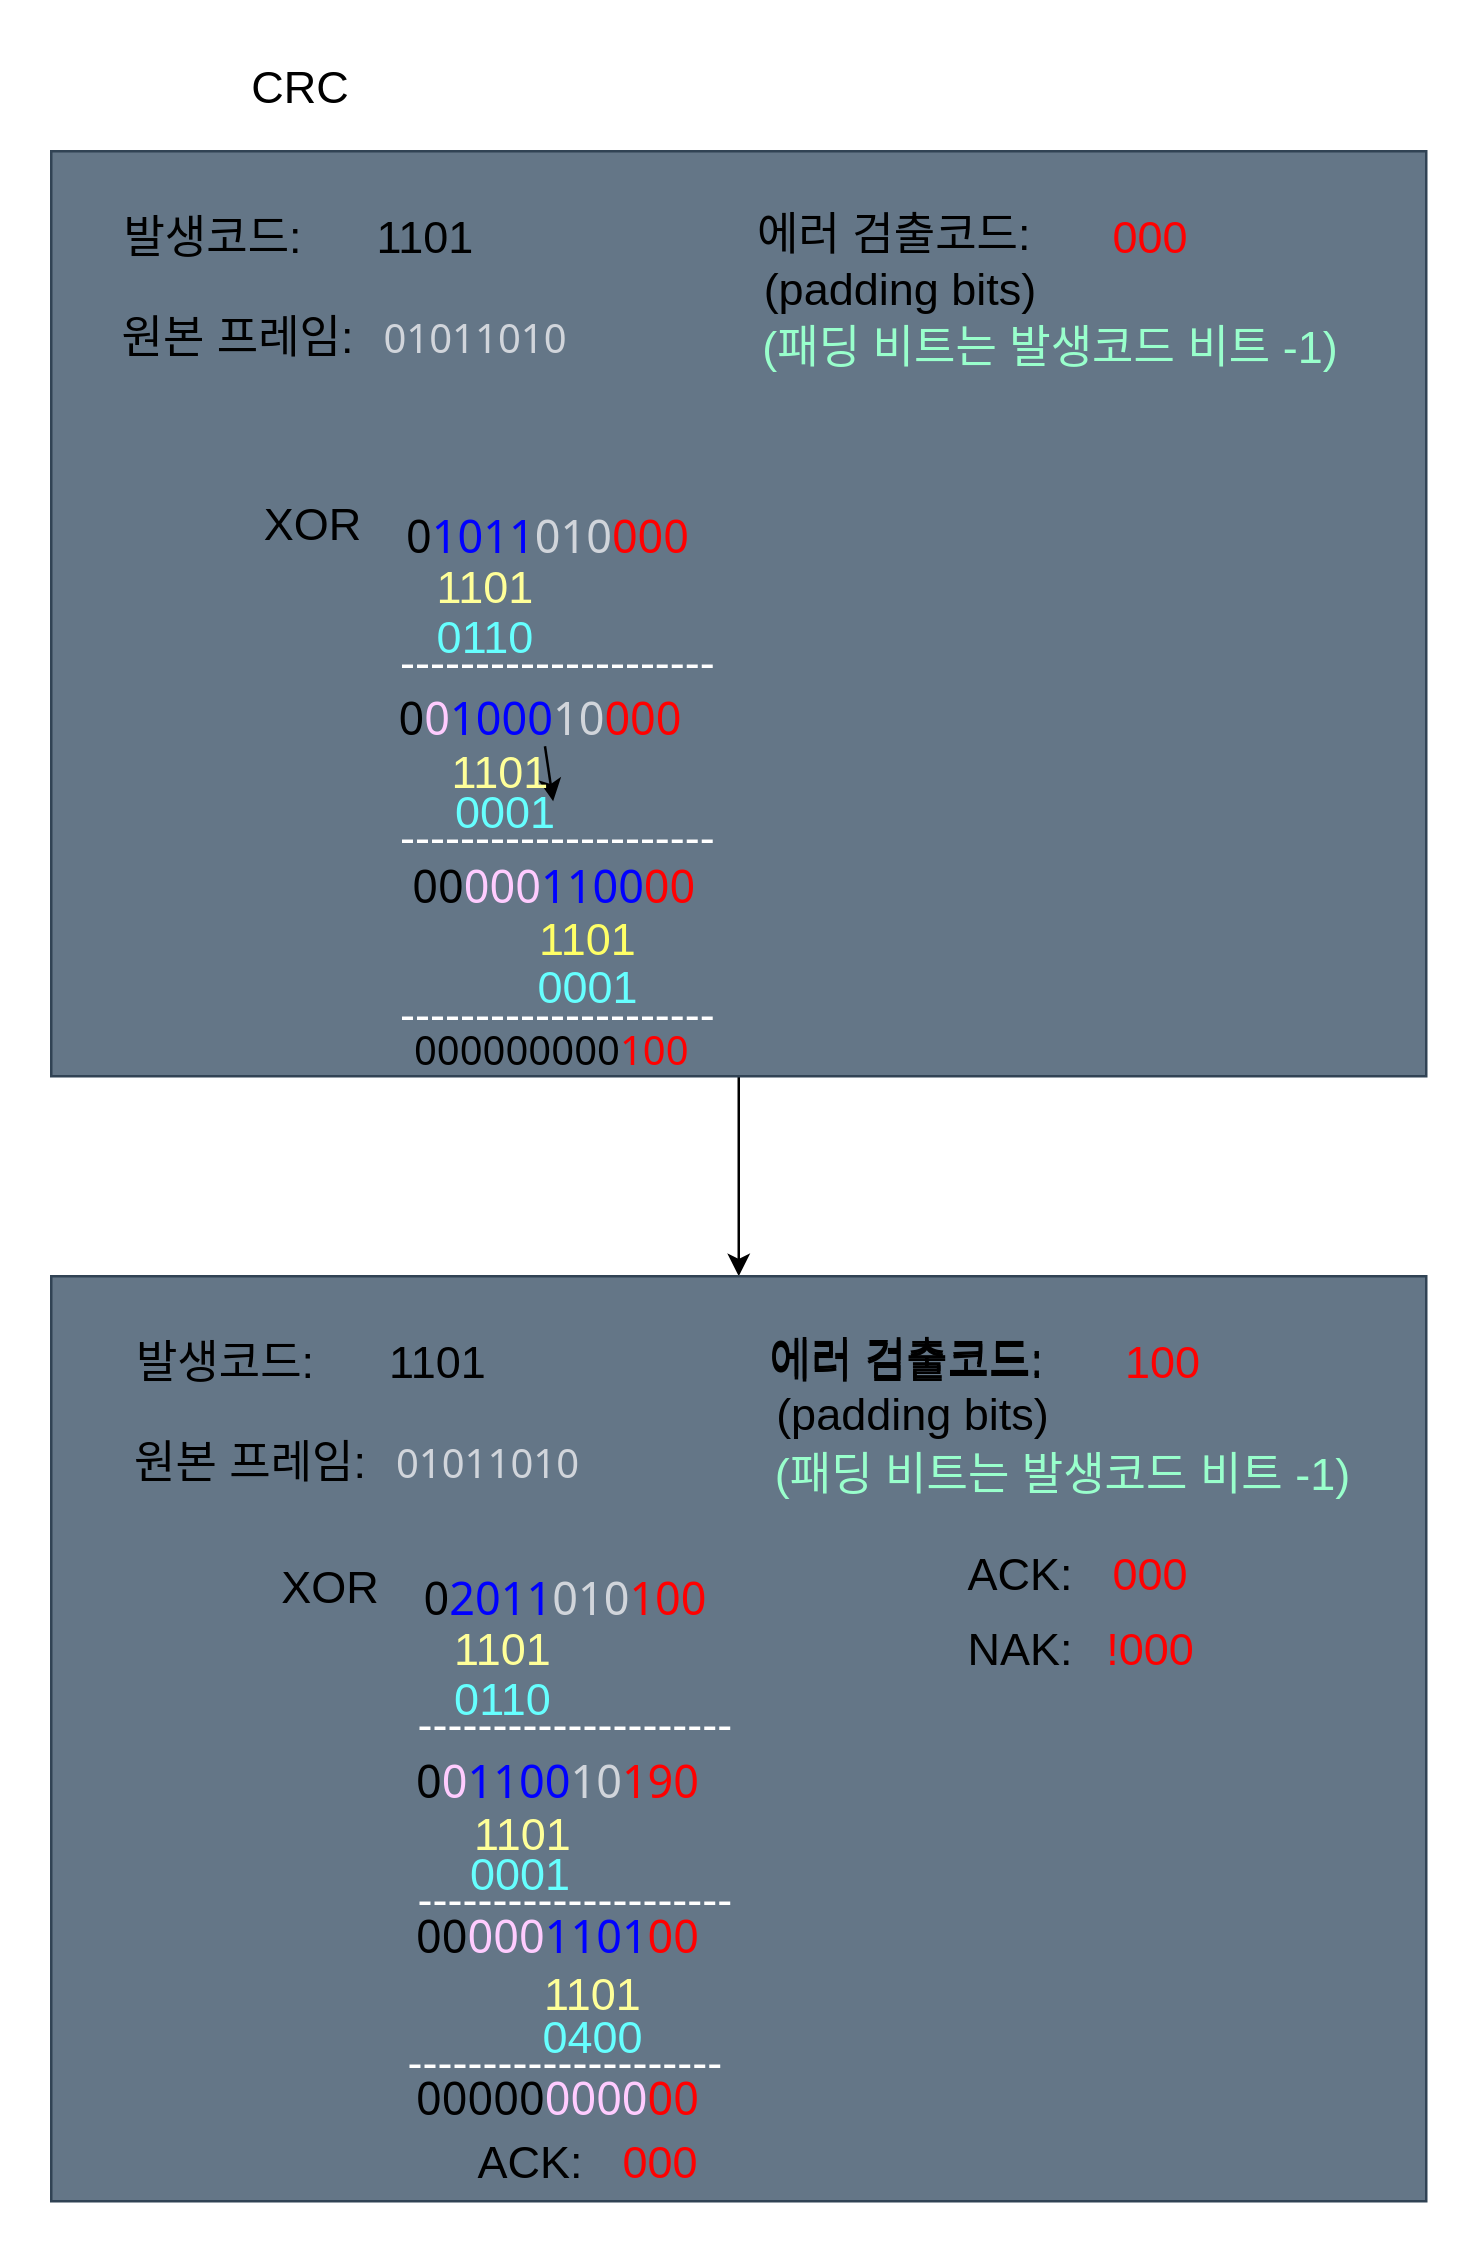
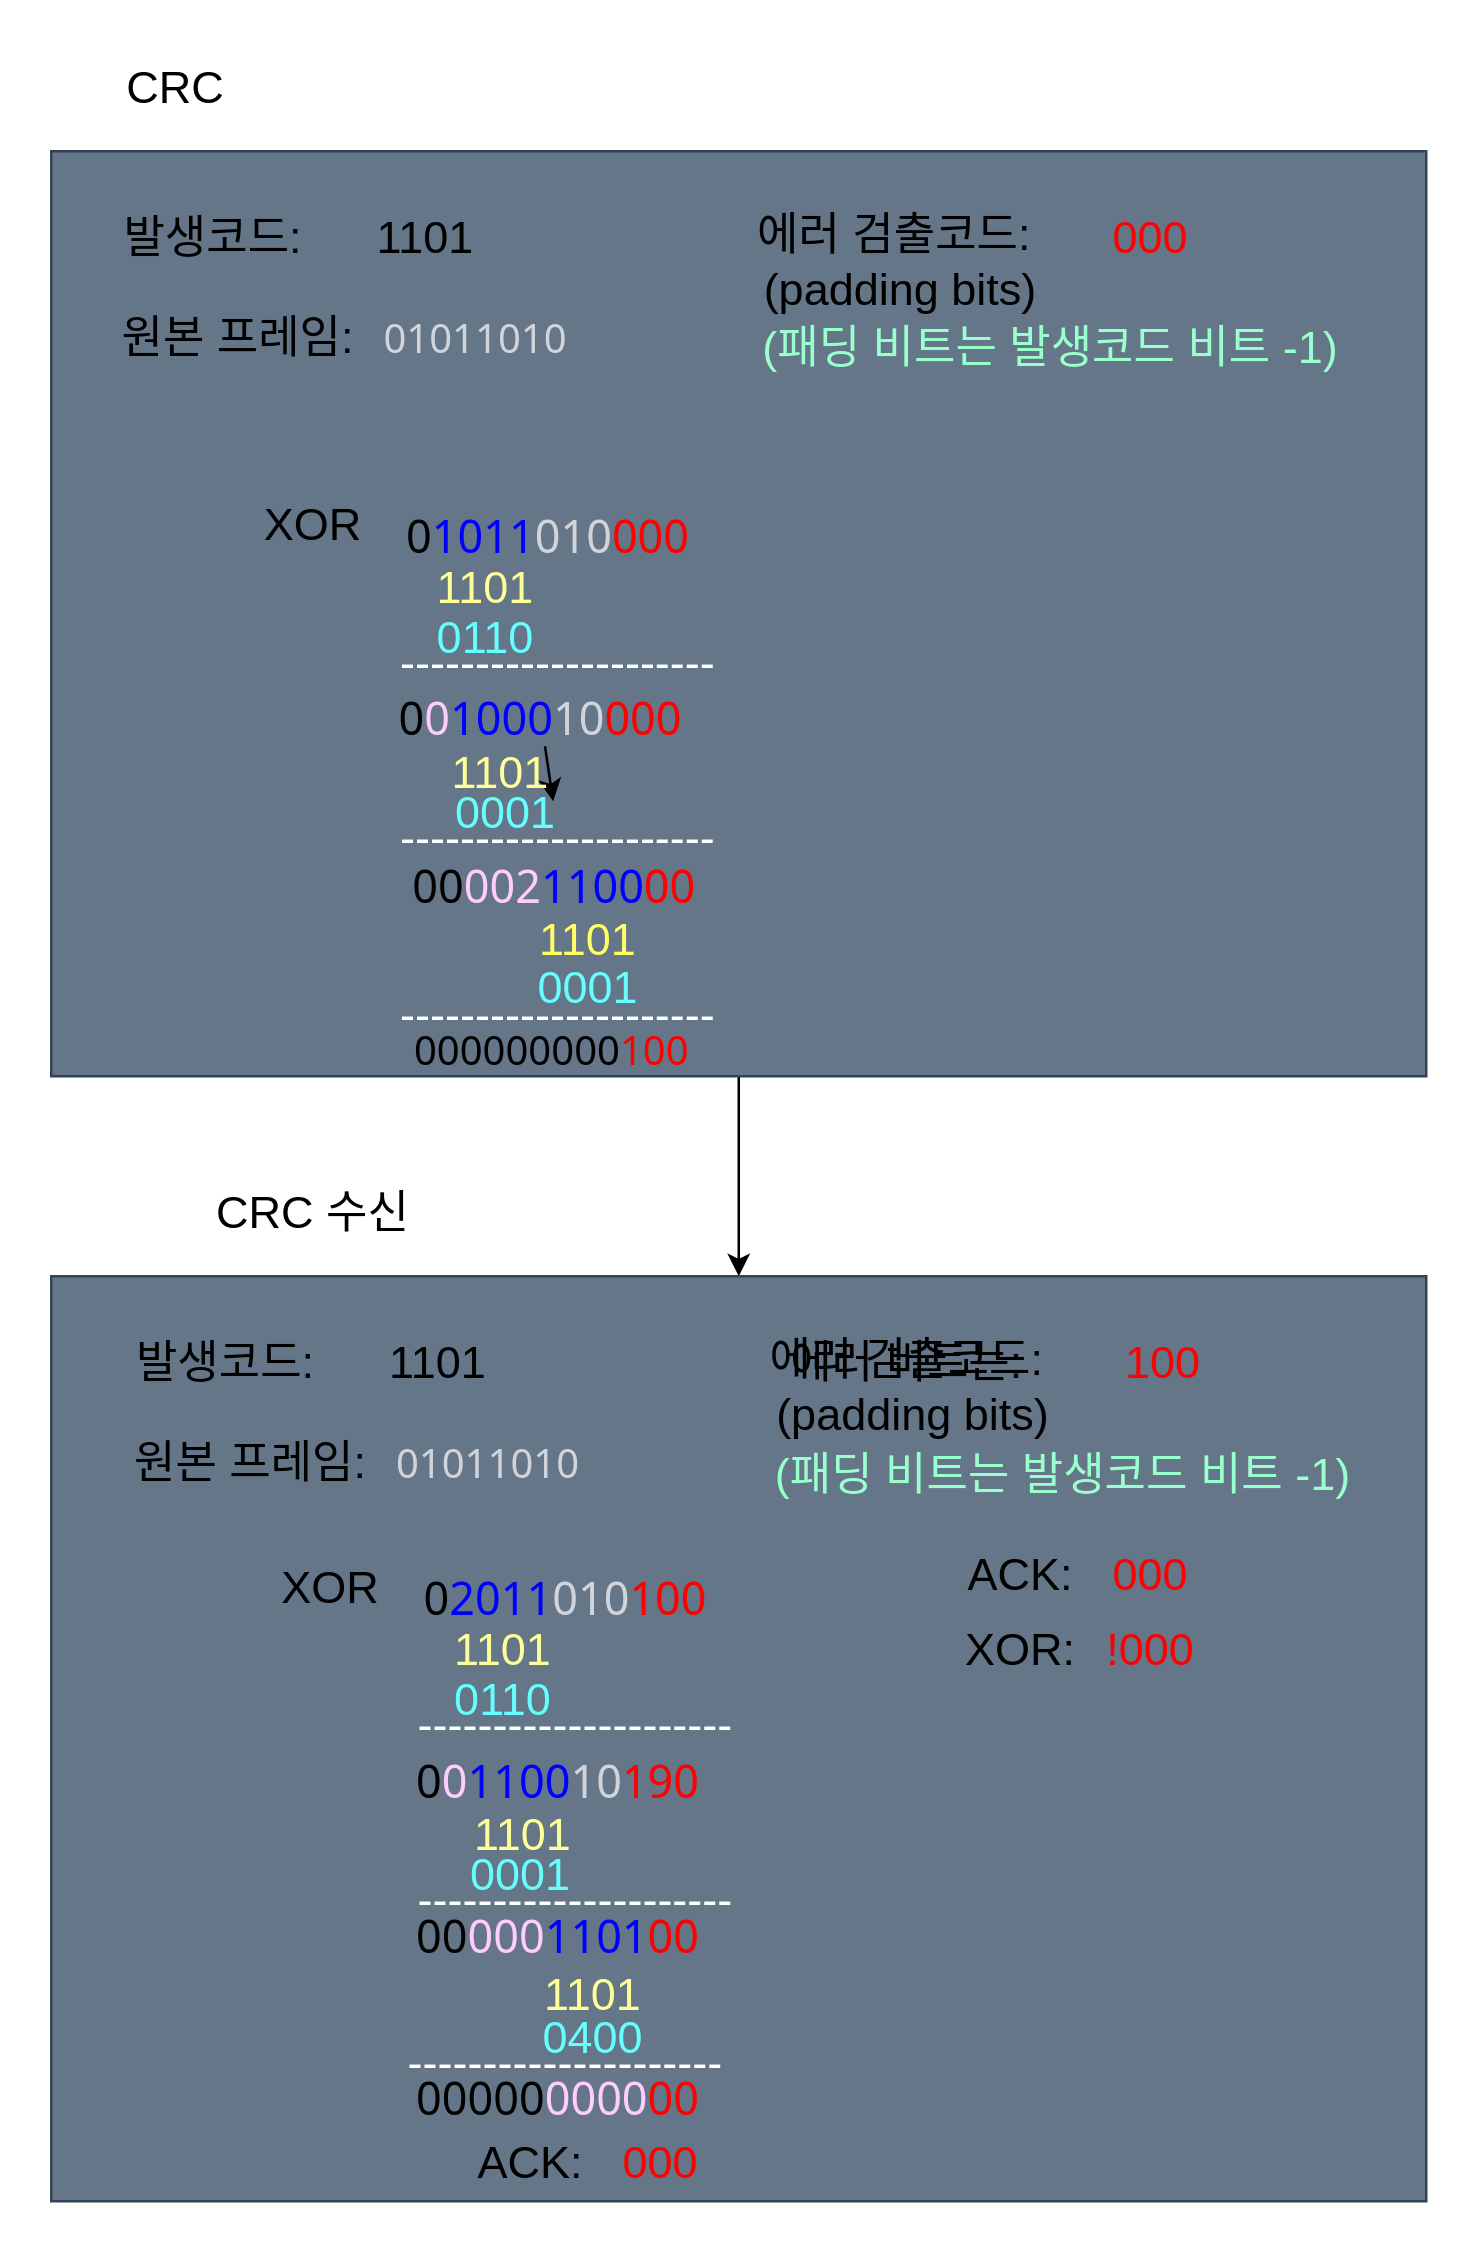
- <mxCell id="2" value="&lt;font style=&quot;font-size: 18px;&quot;&gt;CRC&lt;/font&gt;" style="text;html=1;strokeColor=none;fillColor=none;align=center;verticalAlign=middle;whiteSpace=wrap;rounded=0;" vertex="1" parent="1"><mxGeometry x="90" y="20" width="60" height="30" as="geometry" /></mxCell>
+ <mxCell id="2" value="&lt;font style=&quot;font-size: 18px;&quot;&gt;CRC&lt;/font&gt;" style="text;html=1;strokeColor=none;fillColor=none;align=center;verticalAlign=middle;whiteSpace=wrap;rounded=0;" vertex="1" parent="1"><mxGeometry x="40" y="20" width="60" height="30" as="geometry" /></mxCell>
- <mxCell id="22" value="&lt;font style=&quot;font-size: 18px;&quot;&gt;&lt;span style=&quot;font-family: Söhne, ui-sans-serif, system-ui, -apple-system, &amp;quot;Segoe UI&amp;quot;, Roboto, Ubuntu, Cantarell, &amp;quot;Noto Sans&amp;quot;, sans-serif, &amp;quot;Helvetica Neue&amp;quot;, Arial, &amp;quot;Apple Color Emoji&amp;quot;, &amp;quot;Segoe UI Emoji&amp;quot;, &amp;quot;Segoe UI Symbol&amp;quot;, &amp;quot;Noto Color Emoji&amp;quot;; text-align: start;&quot;&gt;&lt;font style=&quot;font-size: 18px;&quot; color=&quot;#000000&quot;&gt;00&lt;/font&gt;&lt;font color=&quot;#ffccff&quot; style=&quot;font-size: 18px;&quot;&gt;000&lt;/font&gt;&lt;font color=&quot;#0000ff&quot; style=&quot;font-size: 18px;&quot;&gt;1&lt;/font&gt;&lt;/span&gt;&lt;span style=&quot;font-family: Söhne, ui-sans-serif, system-ui, -apple-system, &amp;quot;Segoe UI&amp;quot;, Roboto, Ubuntu, Cantarell, &amp;quot;Noto Sans&amp;quot;, sans-serif, &amp;quot;Helvetica Neue&amp;quot;, Arial, &amp;quot;Apple Color Emoji&amp;quot;, &amp;quot;Segoe UI Emoji&amp;quot;, &amp;quot;Segoe UI Symbol&amp;quot;, &amp;quot;Noto Color Emoji&amp;quot;; text-align: start;&quot;&gt;&lt;font style=&quot;font-size: 18px;&quot; color=&quot;#0000ff&quot;&gt;10&lt;/font&gt;&lt;/span&gt;&lt;span style=&quot;font-family: Söhne, ui-sans-serif, system-ui, -apple-system, &amp;quot;Segoe UI&amp;quot;, Roboto, Ubuntu, Cantarell, &amp;quot;Noto Sans&amp;quot;, sans-serif, &amp;quot;Helvetica Neue&amp;quot;, Arial, &amp;quot;Apple Color Emoji&amp;quot;, &amp;quot;Segoe UI Emoji&amp;quot;, &amp;quot;Segoe UI Symbol&amp;quot;, &amp;quot;Noto Color Emoji&amp;quot;; text-align: start;&quot;&gt;&lt;font style=&quot;font-size: 18px;&quot; color=&quot;#0000ff&quot;&gt;0&lt;/font&gt;&lt;font style=&quot;font-size: 18px;&quot; color=&quot;#ff0000&quot;&gt;00&lt;/font&gt;&lt;/span&gt;&lt;/font&gt;" style="text;html=1;strokeColor=none;fillColor=none;align=center;verticalAlign=middle;whiteSpace=wrap;rounded=0;" vertex="1" parent="1"><mxGeometry x="200.5" y="344" width="41" height="21" as="geometry" /></mxCell>
+ <mxCell id="22" value="&lt;font style=&quot;font-size: 18px;&quot;&gt;&lt;span style=&quot;font-family: Söhne, ui-sans-serif, system-ui, -apple-system, &amp;quot;Segoe UI&amp;quot;, Roboto, Ubuntu, Cantarell, &amp;quot;Noto Sans&amp;quot;, sans-serif, &amp;quot;Helvetica Neue&amp;quot;, Arial, &amp;quot;Apple Color Emoji&amp;quot;, &amp;quot;Segoe UI Emoji&amp;quot;, &amp;quot;Segoe UI Symbol&amp;quot;, &amp;quot;Noto Color Emoji&amp;quot;; text-align: start;&quot;&gt;&lt;font style=&quot;font-size: 18px;&quot; color=&quot;#000000&quot;&gt;00&lt;/font&gt;&lt;font color=&quot;#ffccff&quot; style=&quot;font-size: 18px;&quot;&gt;002&lt;/font&gt;&lt;font color=&quot;#0000ff&quot; style=&quot;font-size: 18px;&quot;&gt;1&lt;/font&gt;&lt;/span&gt;&lt;span style=&quot;font-family: Söhne, ui-sans-serif, system-ui, -apple-system, &amp;quot;Segoe UI&amp;quot;, Roboto, Ubuntu, Cantarell, &amp;quot;Noto Sans&amp;quot;, sans-serif, &amp;quot;Helvetica Neue&amp;quot;, Arial, &amp;quot;Apple Color Emoji&amp;quot;, &amp;quot;Segoe UI Emoji&amp;quot;, &amp;quot;Segoe UI Symbol&amp;quot;, &amp;quot;Noto Color Emoji&amp;quot;; text-align: start;&quot;&gt;&lt;font style=&quot;font-size: 18px;&quot; color=&quot;#0000ff&quot;&gt;10&lt;/font&gt;&lt;/span&gt;&lt;span style=&quot;font-family: Söhne, ui-sans-serif, system-ui, -apple-system, &amp;quot;Segoe UI&amp;quot;, Roboto, Ubuntu, Cantarell, &amp;quot;Noto Sans&amp;quot;, sans-serif, &amp;quot;Helvetica Neue&amp;quot;, Arial, &amp;quot;Apple Color Emoji&amp;quot;, &amp;quot;Segoe UI Emoji&amp;quot;, &amp;quot;Segoe UI Symbol&amp;quot;, &amp;quot;Noto Color Emoji&amp;quot;; text-align: start;&quot;&gt;&lt;font style=&quot;font-size: 18px;&quot; color=&quot;#0000ff&quot;&gt;0&lt;/font&gt;&lt;font style=&quot;font-size: 18px;&quot; color=&quot;#ff0000&quot;&gt;00&lt;/font&gt;&lt;/span&gt;&lt;/font&gt;" style="text;html=1;strokeColor=none;fillColor=none;align=center;verticalAlign=middle;whiteSpace=wrap;rounded=0;" vertex="1" parent="1"><mxGeometry x="200.5" y="344" width="41" height="21" as="geometry" /></mxCell>
+ <mxCell id="28" value="&lt;font style=&quot;font-size: 18px;&quot;&gt;CRC 수신&lt;/font&gt;" style="text;html=1;strokeColor=none;fillColor=none;align=center;verticalAlign=middle;whiteSpace=wrap;rounded=0;" vertex="1" parent="1"><mxGeometry x="80" y="470" width="90" height="30" as="geometry" /></mxCell>
- <mxCell id="33" value="&lt;span style=&quot;font-size: 18px;&quot;&gt;에러 검출코드:&amp;nbsp;&lt;/span&gt;" style="text;html=1;strokeColor=none;fillColor=none;align=center;verticalAlign=middle;whiteSpace=wrap;rounded=0;" vertex="1" parent="1"><mxGeometry x="275" y="530" width="180" height="30" as="geometry" /></mxCell>
+ <mxCell id="33" value="&lt;span style=&quot;font-size: 18px;&quot;&gt;에러 비트는:&amp;nbsp;&lt;/span&gt;" style="text;html=1;strokeColor=none;fillColor=none;align=center;verticalAlign=middle;whiteSpace=wrap;rounded=0;" vertex="1" parent="1"><mxGeometry x="275" y="530" width="180" height="30" as="geometry" /></mxCell>
- <mxCell id="52" value="&lt;span style=&quot;font-size: 18px;&quot;&gt;NAK:&lt;/span&gt;" style="text;html=1;strokeColor=none;fillColor=none;align=center;verticalAlign=middle;whiteSpace=wrap;rounded=0;" vertex="1" parent="1"><mxGeometry x="318" y="645" width="180" height="30" as="geometry" /></mxCell>
+ <mxCell id="52" value="&lt;span style=&quot;font-size: 18px;&quot;&gt;XOR:&lt;/span&gt;" style="text;html=1;strokeColor=none;fillColor=none;align=center;verticalAlign=middle;whiteSpace=wrap;rounded=0;" vertex="1" parent="1"><mxGeometry x="318" y="645" width="180" height="30" as="geometry" /></mxCell>
